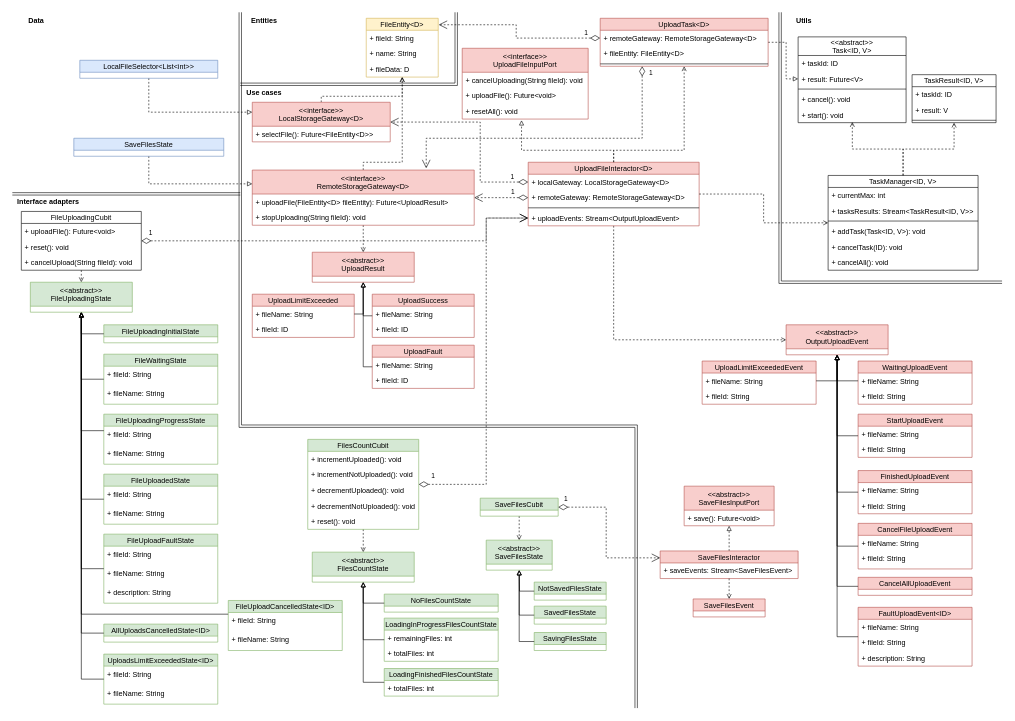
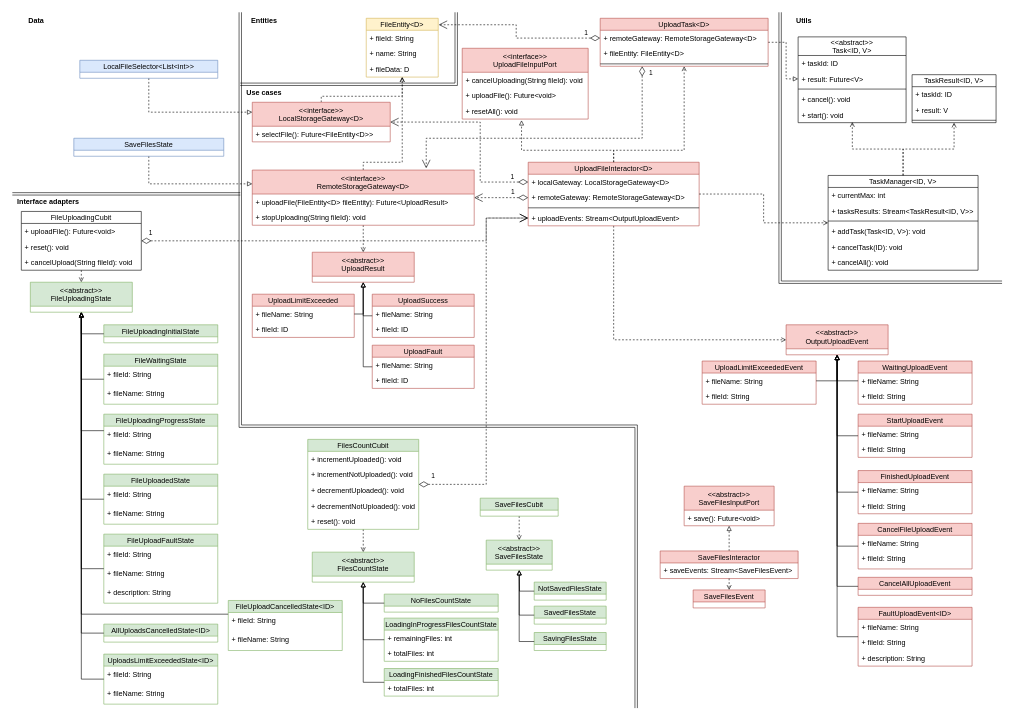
- <mxCell id="65" value="1" style="endArrow=open;html=1;endSize=12;startArrow=diamondThin;startSize=14;startFill=0;align=left;verticalAlign=bottom;rounded=0;dashed=1;entryX=0;entryY=0.25;entryDx=0;entryDy=0;edgeStyle=elbowEdgeStyle;exitX=1;exitY=0.5;exitDx=0;exitDy=0;" parent="1" source="64" target="70" edge="1"><mxGeometry x="-0.938" y="5" relative="1" as="geometry"><mxPoint x="560" y="795" as="sourcePoint" /><mxPoint x="890" y="373" as="targetPoint" /><mxPoint as="offset" /><Array as="points"><mxPoint x="1010" y="870" /><mxPoint x="960" y="920" /></Array></mxGeometry></mxCell>
- <mxCell id="72" value="SaveFilesEvent" style="swimlane;fontStyle=0;childLayout=stackLayout;horizontal=1;startSize=20;fillColor=#f8cecc;horizontalStack=0;resizeParent=1;resizeParentMax=0;resizeLast=0;collapsible=1;marginBottom=0;strokeColor=#b85450;" parent="66" vertex="1"><mxGeometry x="55" y="188" width="120" height="30" as="geometry"><mxRectangle x="1215" y="388" width="120" height="30" as="alternateBounds" /></mxGeometry></mxCell>
+ <mxCell id="72" value="SaveFilesEvent" style="swimlane;fontStyle=0;childLayout=stackLayout;horizontal=1;startSize=20;fillColor=#f8cecc;horizontalStack=0;resizeParent=1;resizeParentMax=0;resizeLast=0;collapsible=1;marginBottom=0;strokeColor=#b85450;" parent="66" vertex="1"><mxGeometry x="55" y="173" width="120" height="30" as="geometry"><mxRectangle x="1215" y="388" width="120" height="30" as="alternateBounds" /></mxGeometry></mxCell>
